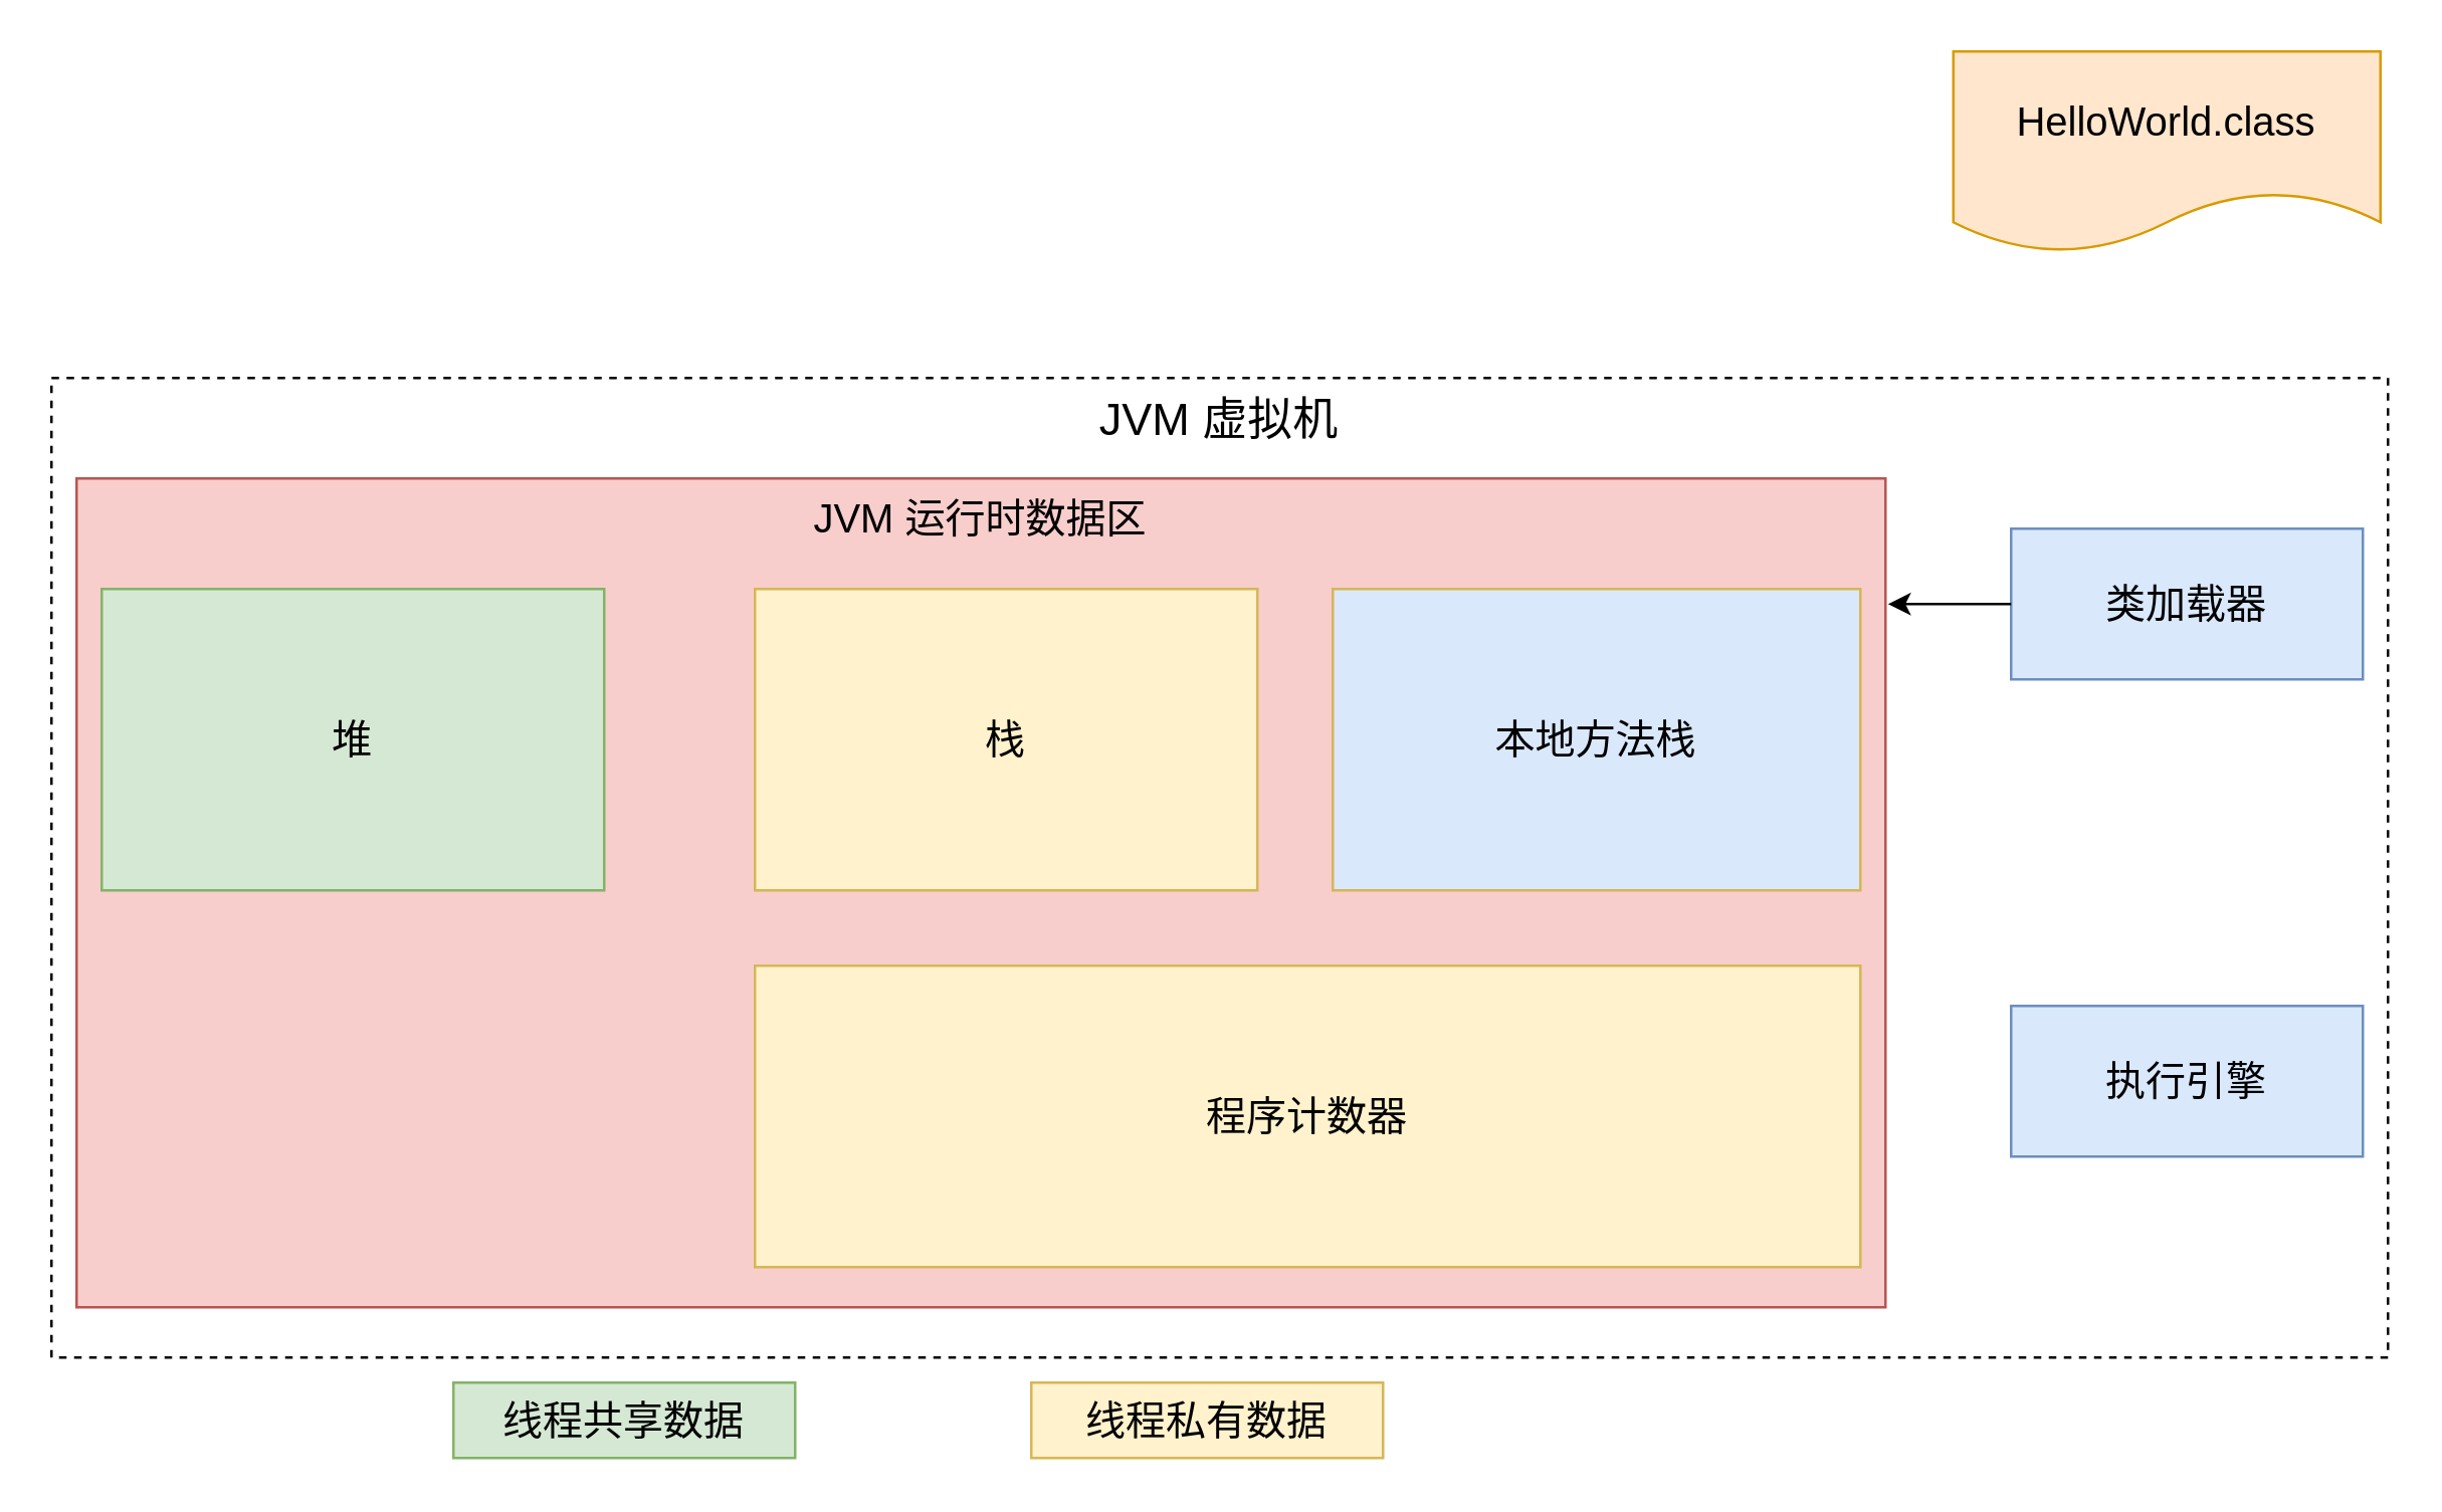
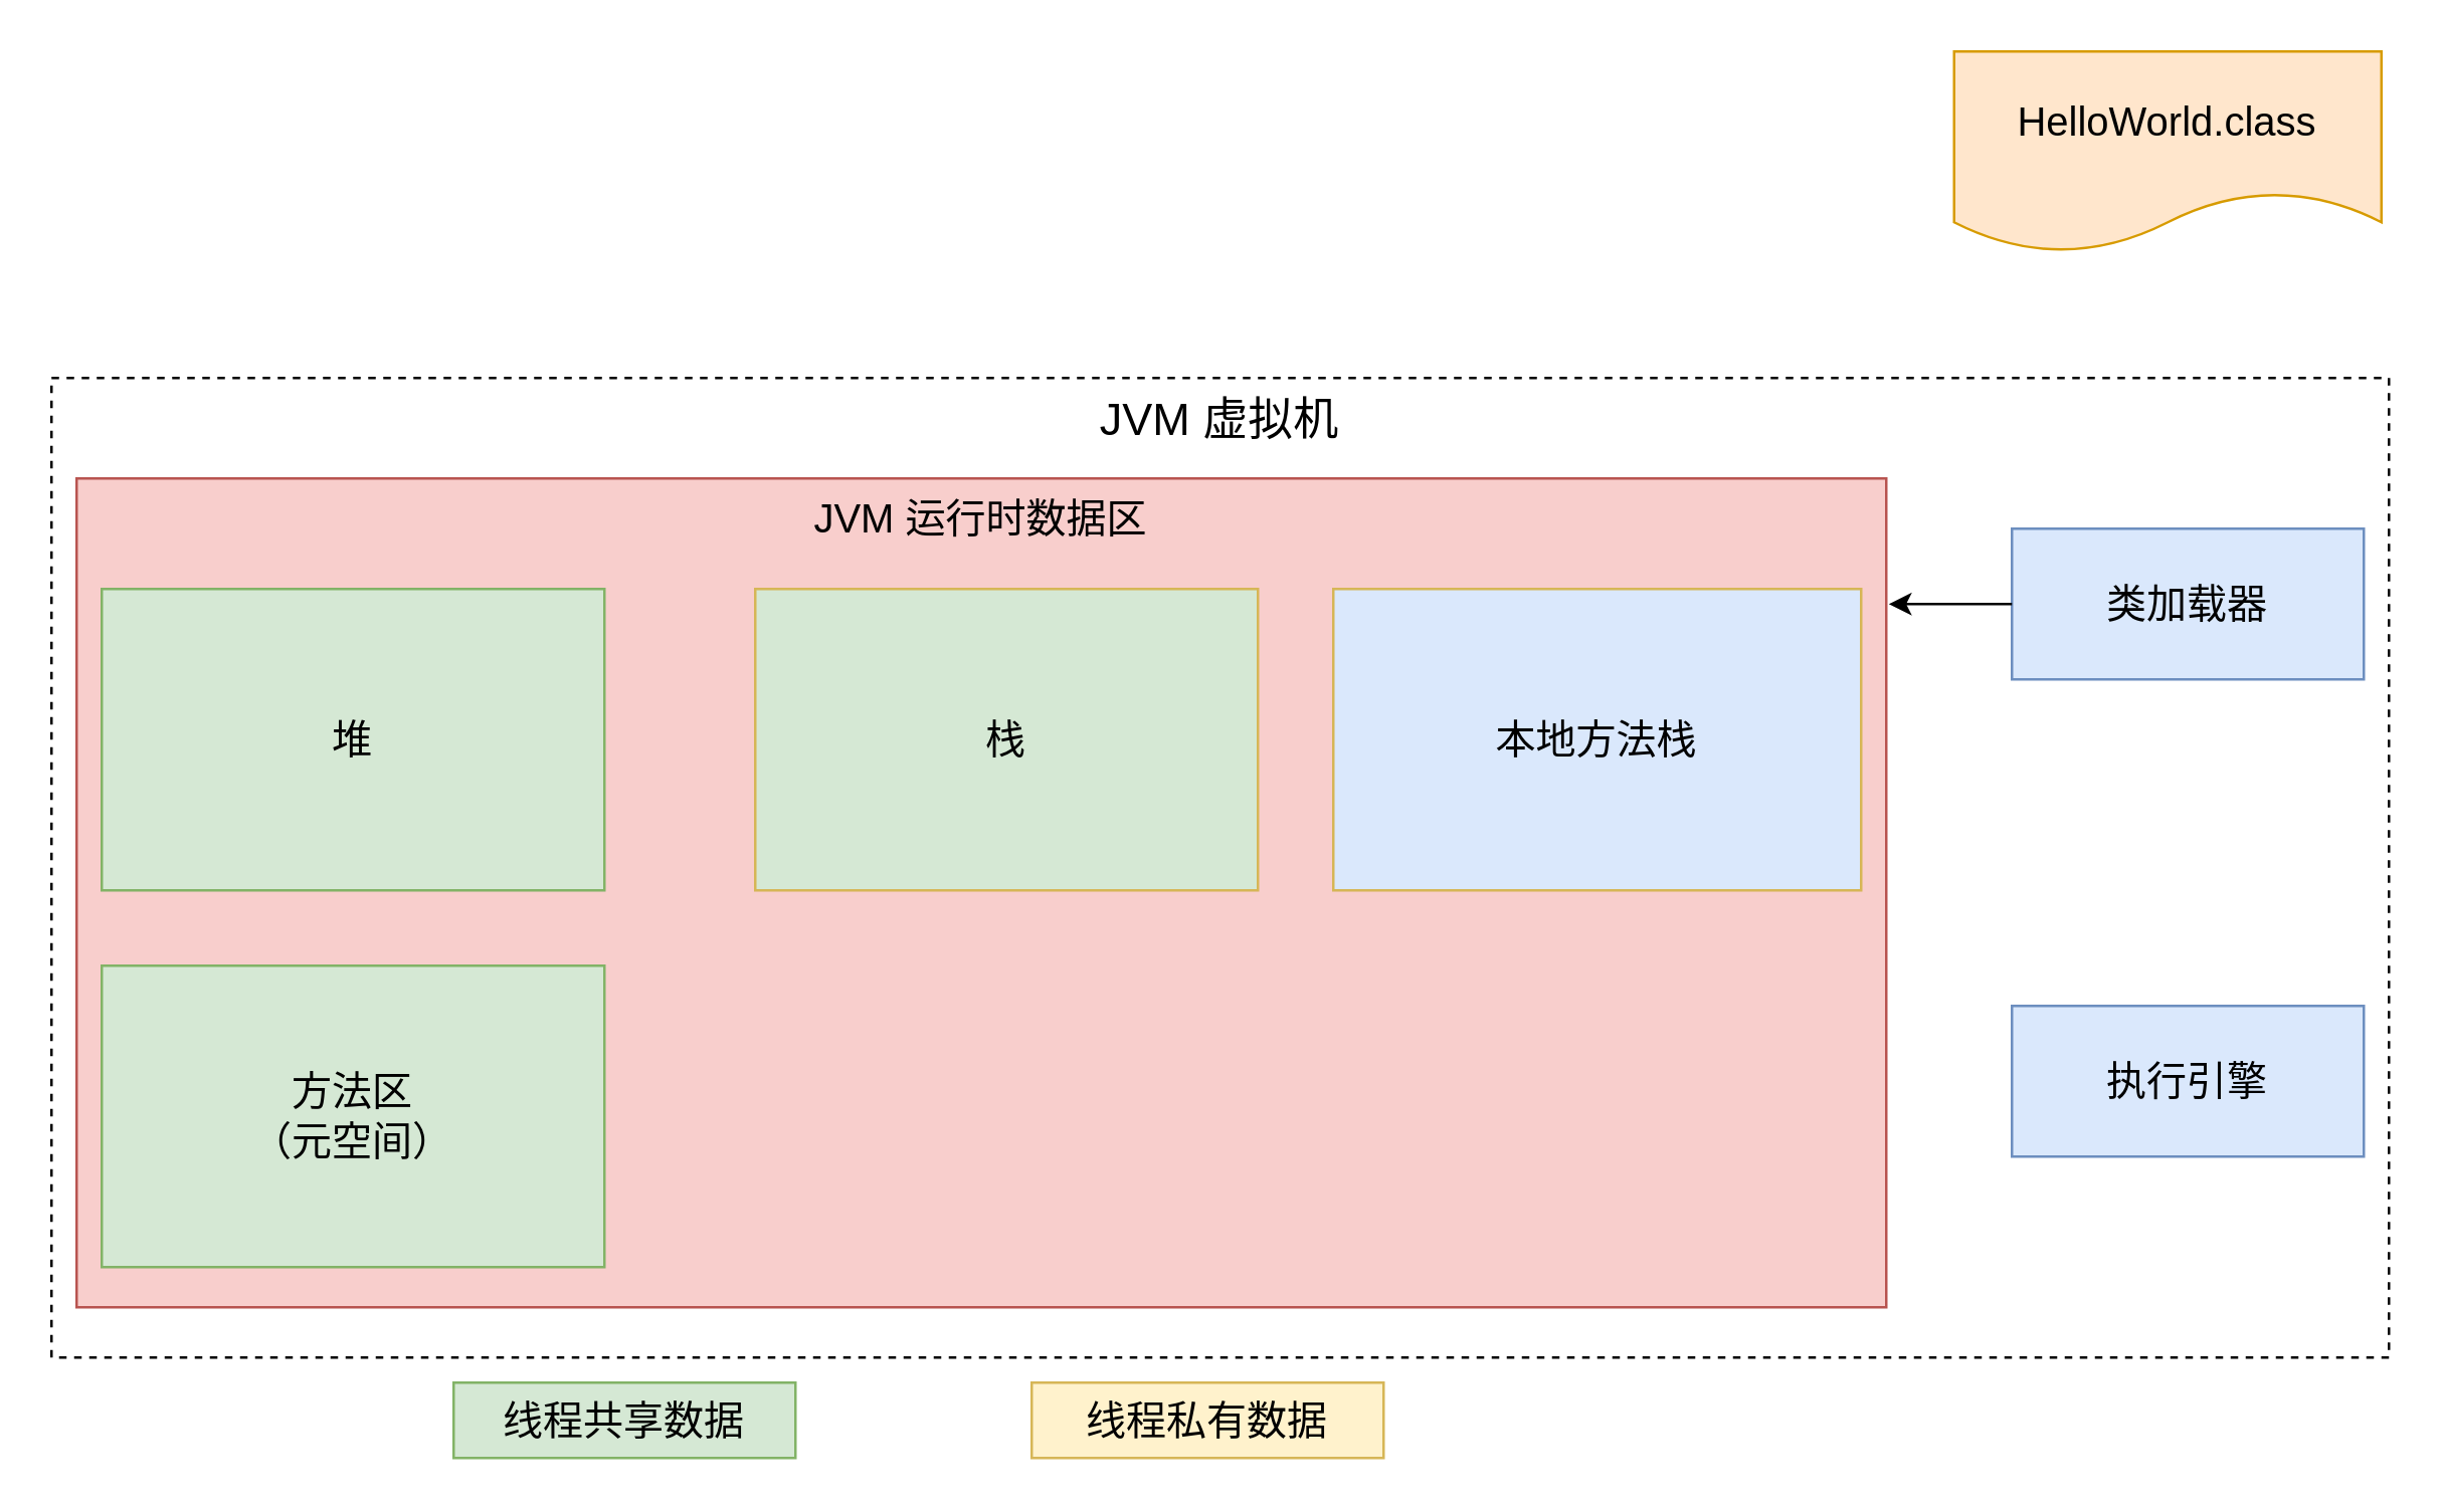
- <mxCell id="7" value="栈" style="rounded=0;whiteSpace=wrap;html=1;fontSize=16;align=center;fillColor=#fff2cc;strokeColor=#d6b656;" vertex="1" parent="1"><mxGeometry x="300" y="234" width="200" height="120" as="geometry" /></mxCell>
+ <mxCell id="7" value="栈" style="rounded=0;whiteSpace=wrap;html=1;fontSize=16;align=center;fillColor=#d5e8d4;strokeColor=#d6b656;" vertex="1" parent="1"><mxGeometry x="300" y="234" width="200" height="120" as="geometry" /></mxCell>
+ <mxCell id="11" value="方法区&lt;br&gt;（元空间）" style="rounded=0;whiteSpace=wrap;html=1;fontSize=16;align=center;fillColor=#d5e8d4;strokeColor=#82b366;" vertex="1" parent="1"><mxGeometry x="40" y="384" width="200" height="120" as="geometry" /></mxCell>
- <mxCell id="12" value="程序计数器" style="rounded=0;whiteSpace=wrap;html=1;fontSize=16;align=center;fillColor=#fff2cc;strokeColor=#d6b656;" vertex="1" parent="1"><mxGeometry x="300" y="384" width="440" height="120" as="geometry" /></mxCell>
